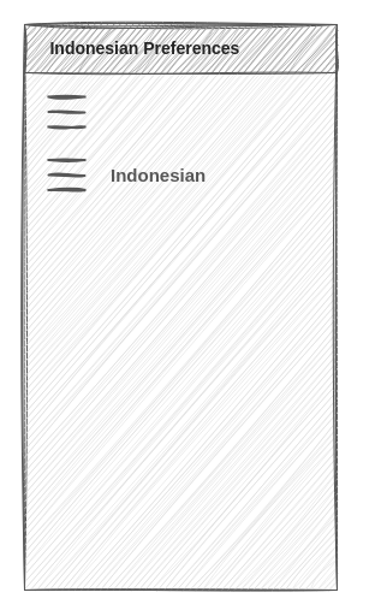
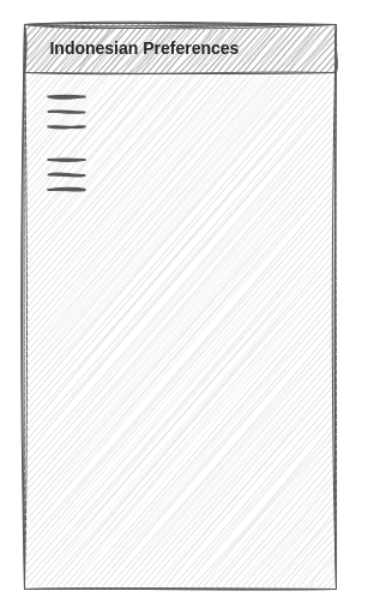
- <mxCell id="10" value="Indonesian" style="text;strokeColor=none;align=left;fillColor=none;html=1;verticalAlign=middle;whiteSpace=wrap;rounded=0;fontSize=15;fontStyle=1;fontColor=#575757;" vertex="1" parent="7"><mxGeometry x="50" width="80" height="30" as="geometry" /></mxCell>
